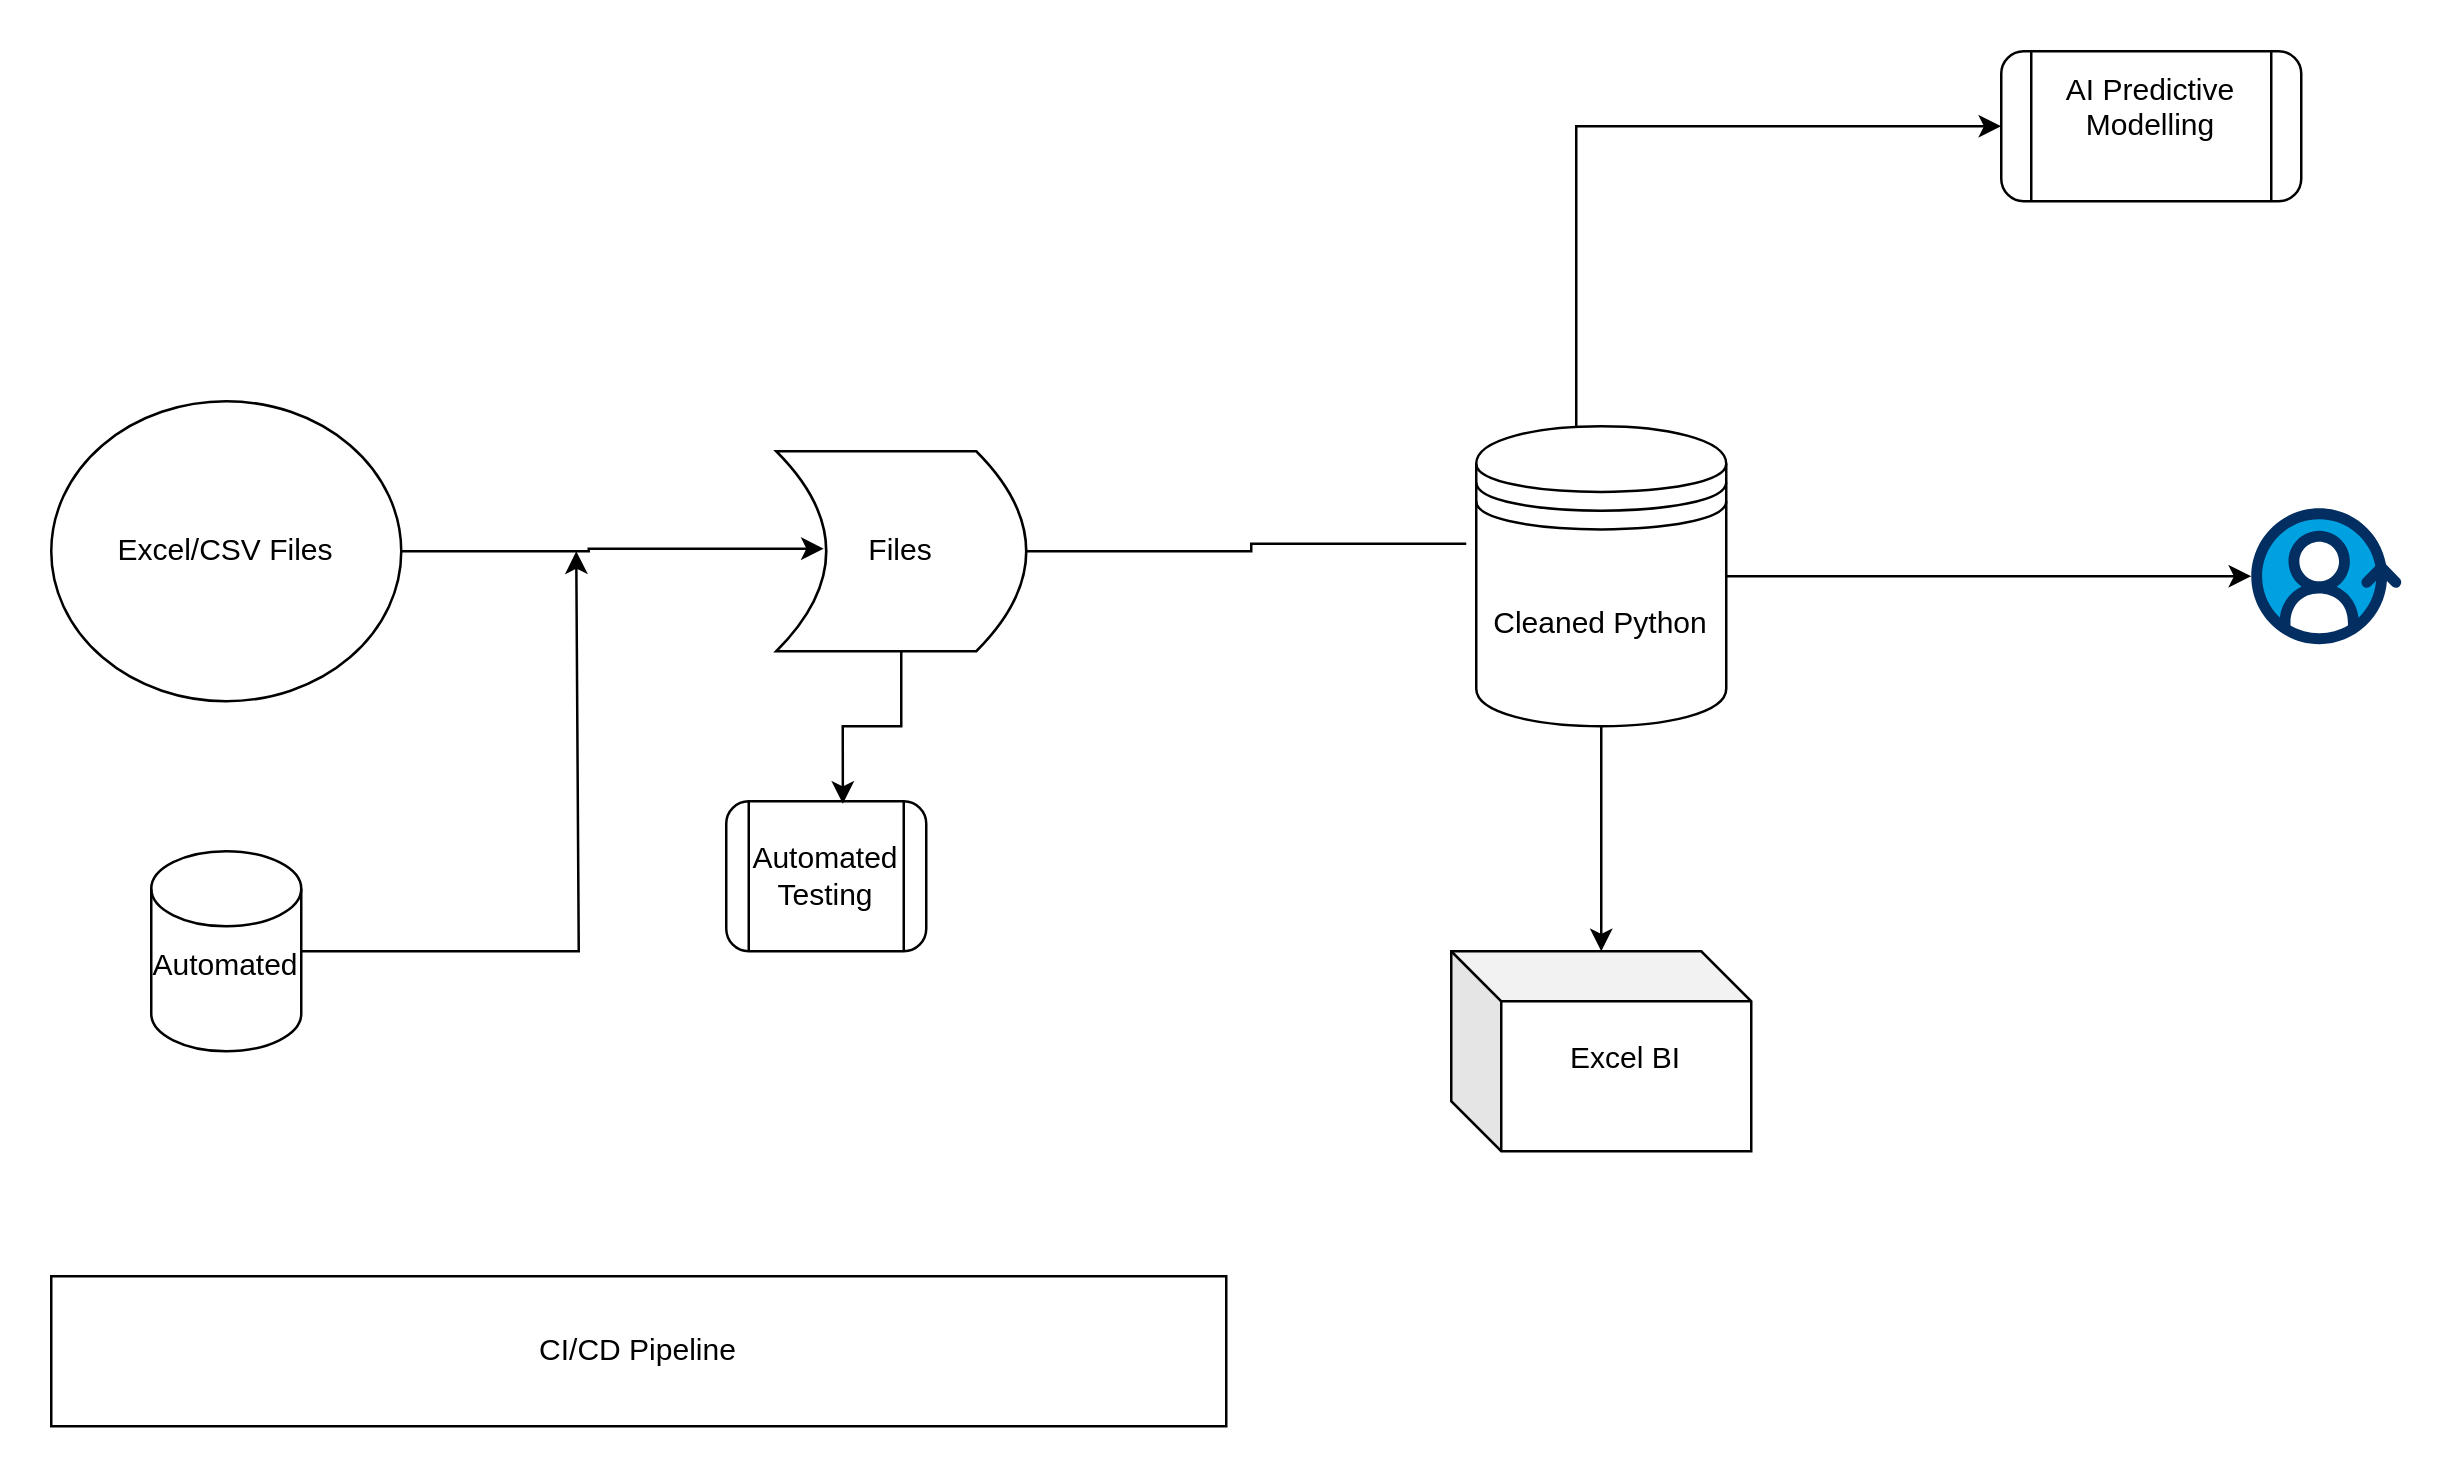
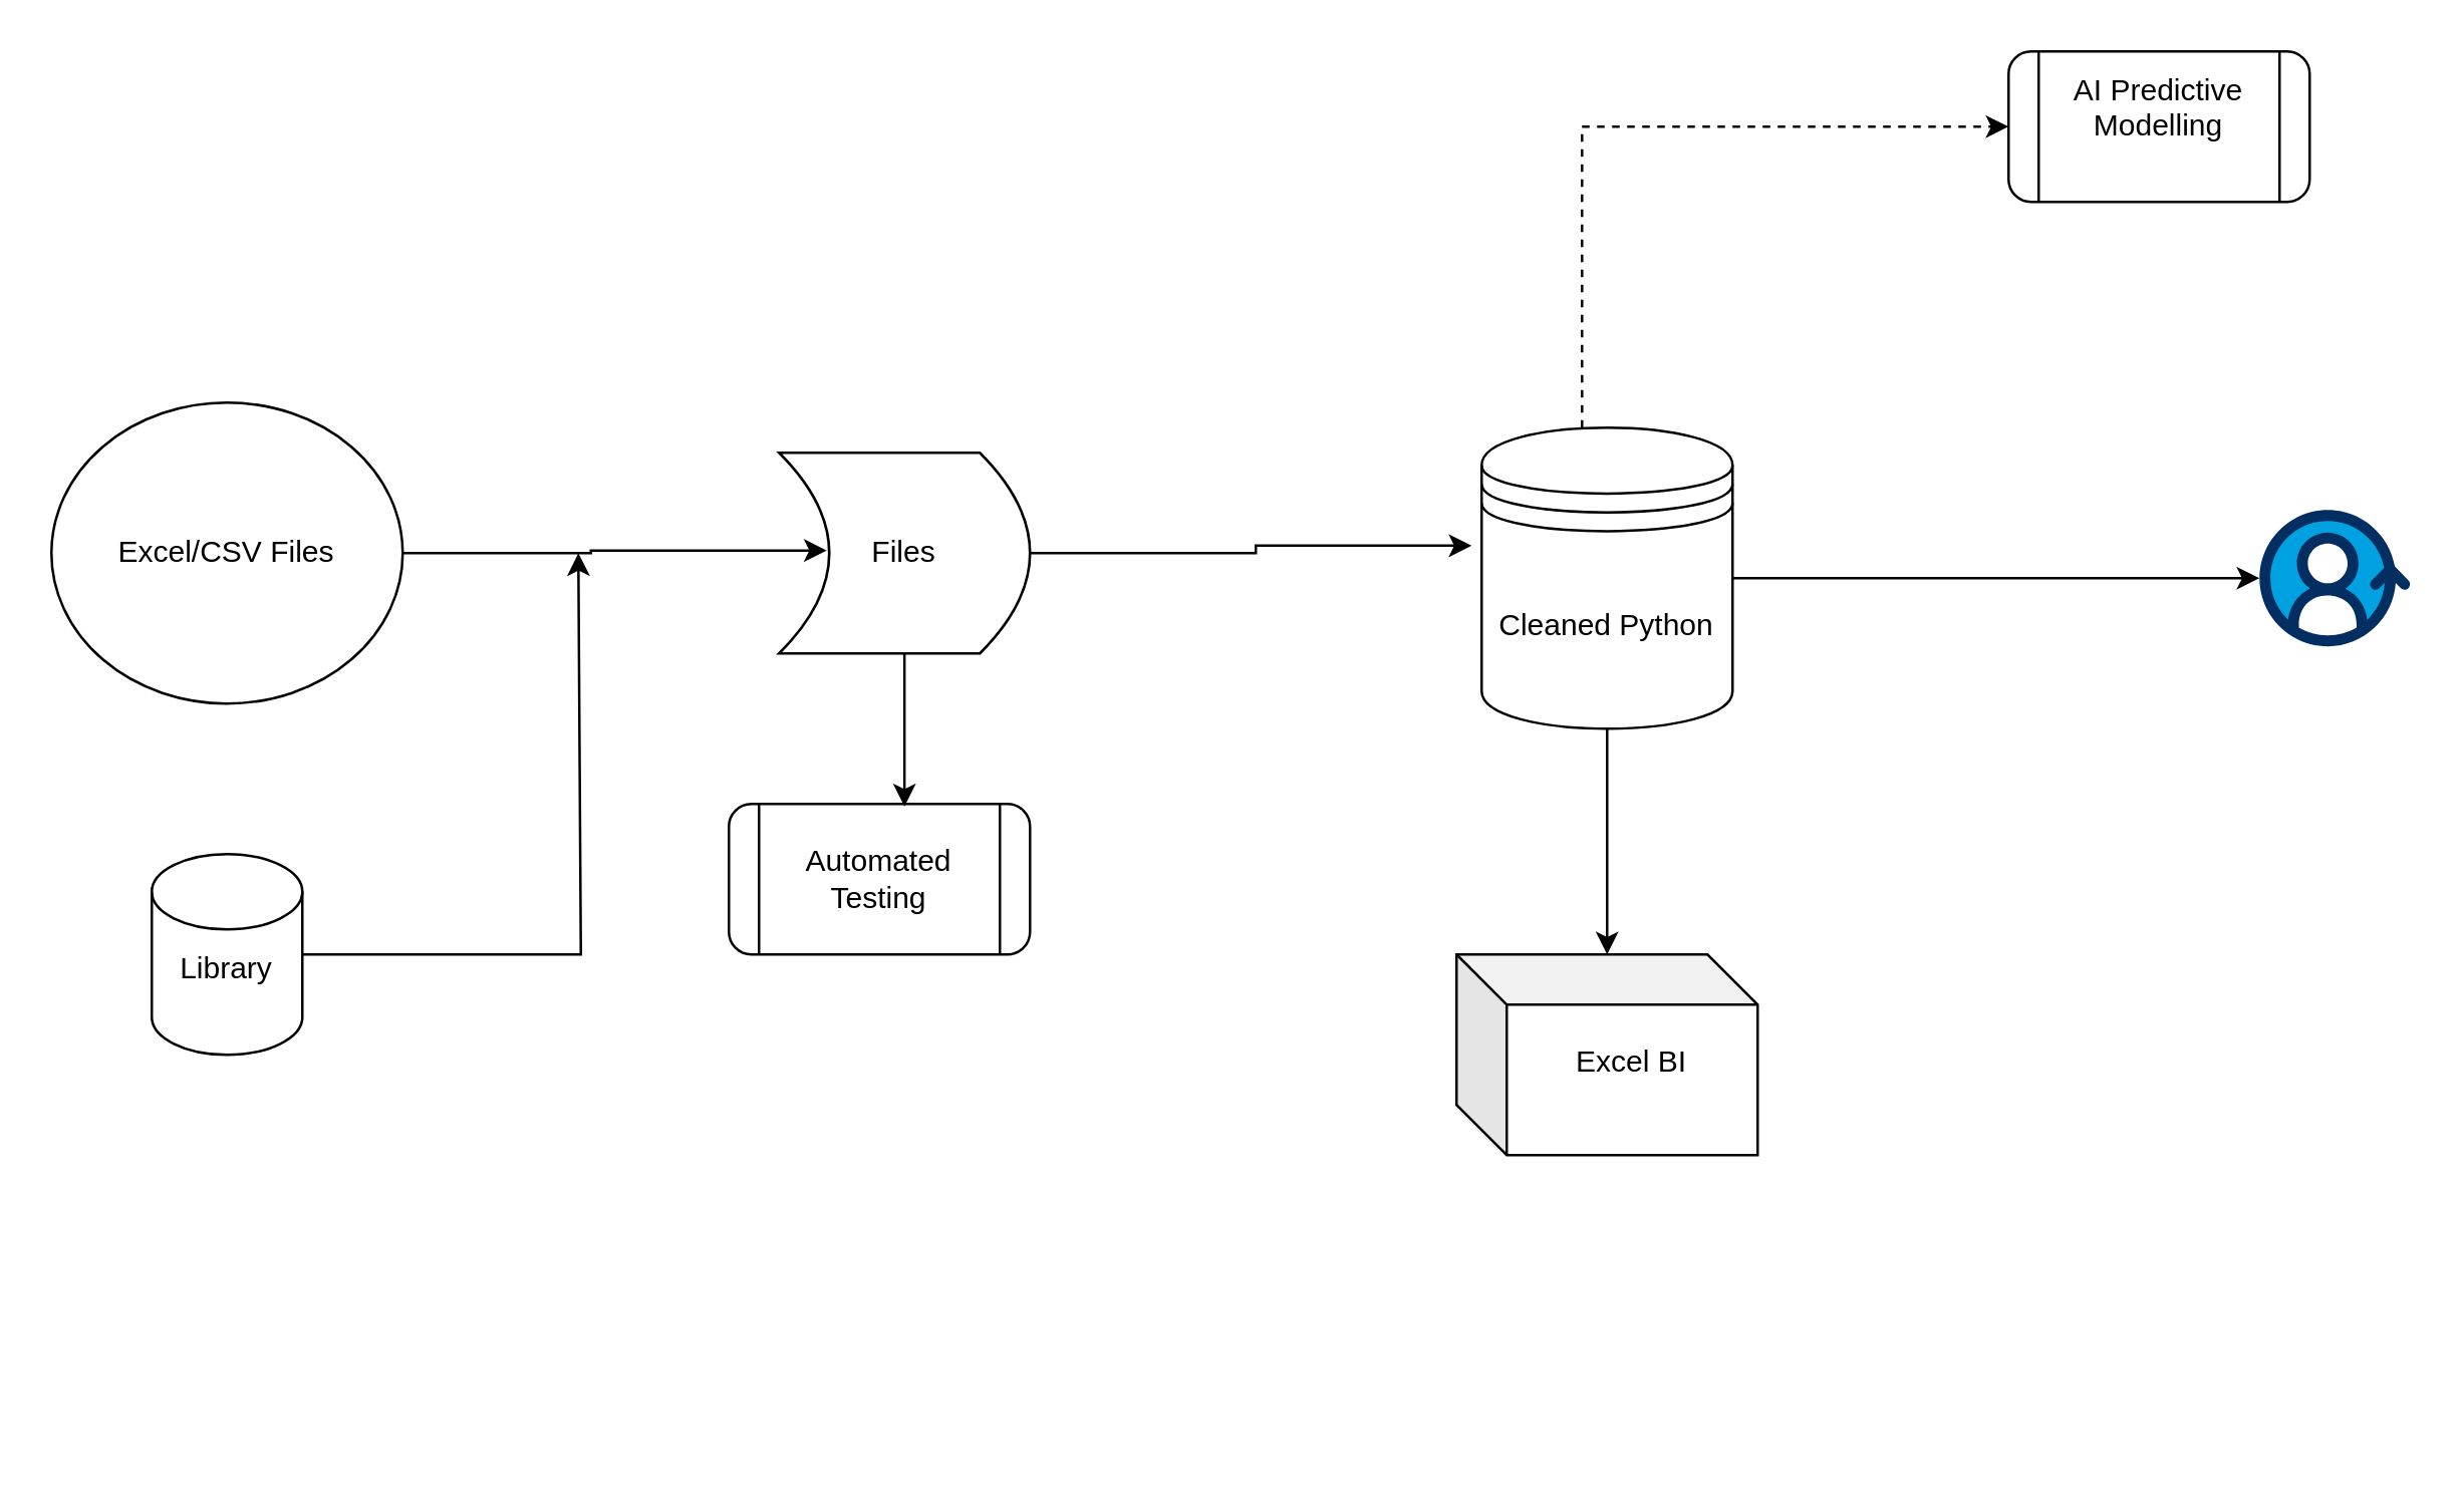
- <mxCell id="5" style="edgeStyle=orthogonalEdgeStyle;rounded=0;orthogonalLoop=1;jettySize=auto;html=1;entryX=0;entryY=0.5;entryDx=0;entryDy=0;fontFamily=Helvetica;fontSize=12;fontColor=default;" edge="1" parent="1" source="6" target="13"><mxGeometry relative="1" as="geometry"><Array as="points"><mxPoint x="630" y="50" /></Array></mxGeometry></mxCell>
+ <mxCell id="5" style="edgeStyle=orthogonalEdgeStyle;rounded=0;orthogonalLoop=1;jettySize=auto;html=1;entryX=0;entryY=0.5;entryDx=0;entryDy=0;fontFamily=Helvetica;fontSize=12;fontColor=default;dashed=1;" edge="1" parent="1" source="6" target="13"><mxGeometry relative="1" as="geometry"><Array as="points"><mxPoint x="630" y="50" /></Array></mxGeometry></mxCell>
- <mxCell id="12" style="edgeStyle=orthogonalEdgeStyle;rounded=0;orthogonalLoop=1;jettySize=auto;html=1;entryX=-0.04;entryY=0.392;entryDx=0;entryDy=0;entryPerimeter=0;fontFamily=Helvetica;fontSize=12;fontColor=default;endArrow=none;" edge="1" parent="1" source="11" target="6"><mxGeometry relative="1" as="geometry"><mxPoint x="479.04" y="220.02" as="targetPoint" /></mxGeometry></mxCell>
+ <mxCell id="12" style="edgeStyle=orthogonalEdgeStyle;rounded=0;orthogonalLoop=1;jettySize=auto;html=1;entryX=-0.04;entryY=0.392;entryDx=0;entryDy=0;entryPerimeter=0;fontFamily=Helvetica;fontSize=12;fontColor=default;" edge="1" parent="1" source="11" target="6"><mxGeometry relative="1" as="geometry"><mxPoint x="479.04" y="220.02" as="targetPoint" /></mxGeometry></mxCell>
- <mxCell id="15" value="Automated Testing" style="shape=process;whiteSpace=wrap;html=1;backgroundOutline=1;rounded=1;strokeColor=default;align=center;verticalAlign=middle;fontFamily=Helvetica;fontSize=12;fontColor=default;fillColor=default;" vertex="1" parent="1"><mxGeometry x="290" y="320" width="80" height="60" as="geometry" /></mxCell>
+ <mxCell id="15" value="Automated Testing" style="shape=process;whiteSpace=wrap;html=1;backgroundOutline=1;rounded=1;strokeColor=default;align=center;verticalAlign=middle;fontFamily=Helvetica;fontSize=12;fontColor=default;fillColor=default;" vertex="1" parent="1"><mxGeometry x="290" y="320" width="120" height="60" as="geometry" /></mxCell>
- <mxCell id="10" value="Automated&lt;div&gt;&lt;br&gt;&lt;/div&gt;" style="shape=cylinder3;whiteSpace=wrap;html=1;boundedLbl=1;backgroundOutline=1;size=15;rounded=1;strokeColor=default;align=center;verticalAlign=middle;fontFamily=Helvetica;fontSize=12;fontColor=default;fillColor=default;" vertex="1" parent="1"><mxGeometry x="60" y="340" width="60" height="80" as="geometry" /></mxCell>
+ <mxCell id="10" value="Library&lt;div&gt;&lt;br&gt;&lt;/div&gt;" style="shape=cylinder3;whiteSpace=wrap;html=1;boundedLbl=1;backgroundOutline=1;size=15;rounded=1;strokeColor=default;align=center;verticalAlign=middle;fontFamily=Helvetica;fontSize=12;fontColor=default;fillColor=default;" vertex="1" parent="1"><mxGeometry x="60" y="340" width="60" height="80" as="geometry" /></mxCell>
- <mxCell id="17" value="CI/CD Pipeline" style="rounded=0;whiteSpace=wrap;html=1;strokeColor=default;align=center;verticalAlign=middle;fontFamily=Helvetica;fontSize=12;fontColor=default;fillColor=default;" vertex="1" parent="1"><mxGeometry x="20" y="510" width="470" height="60" as="geometry" /></mxCell>
